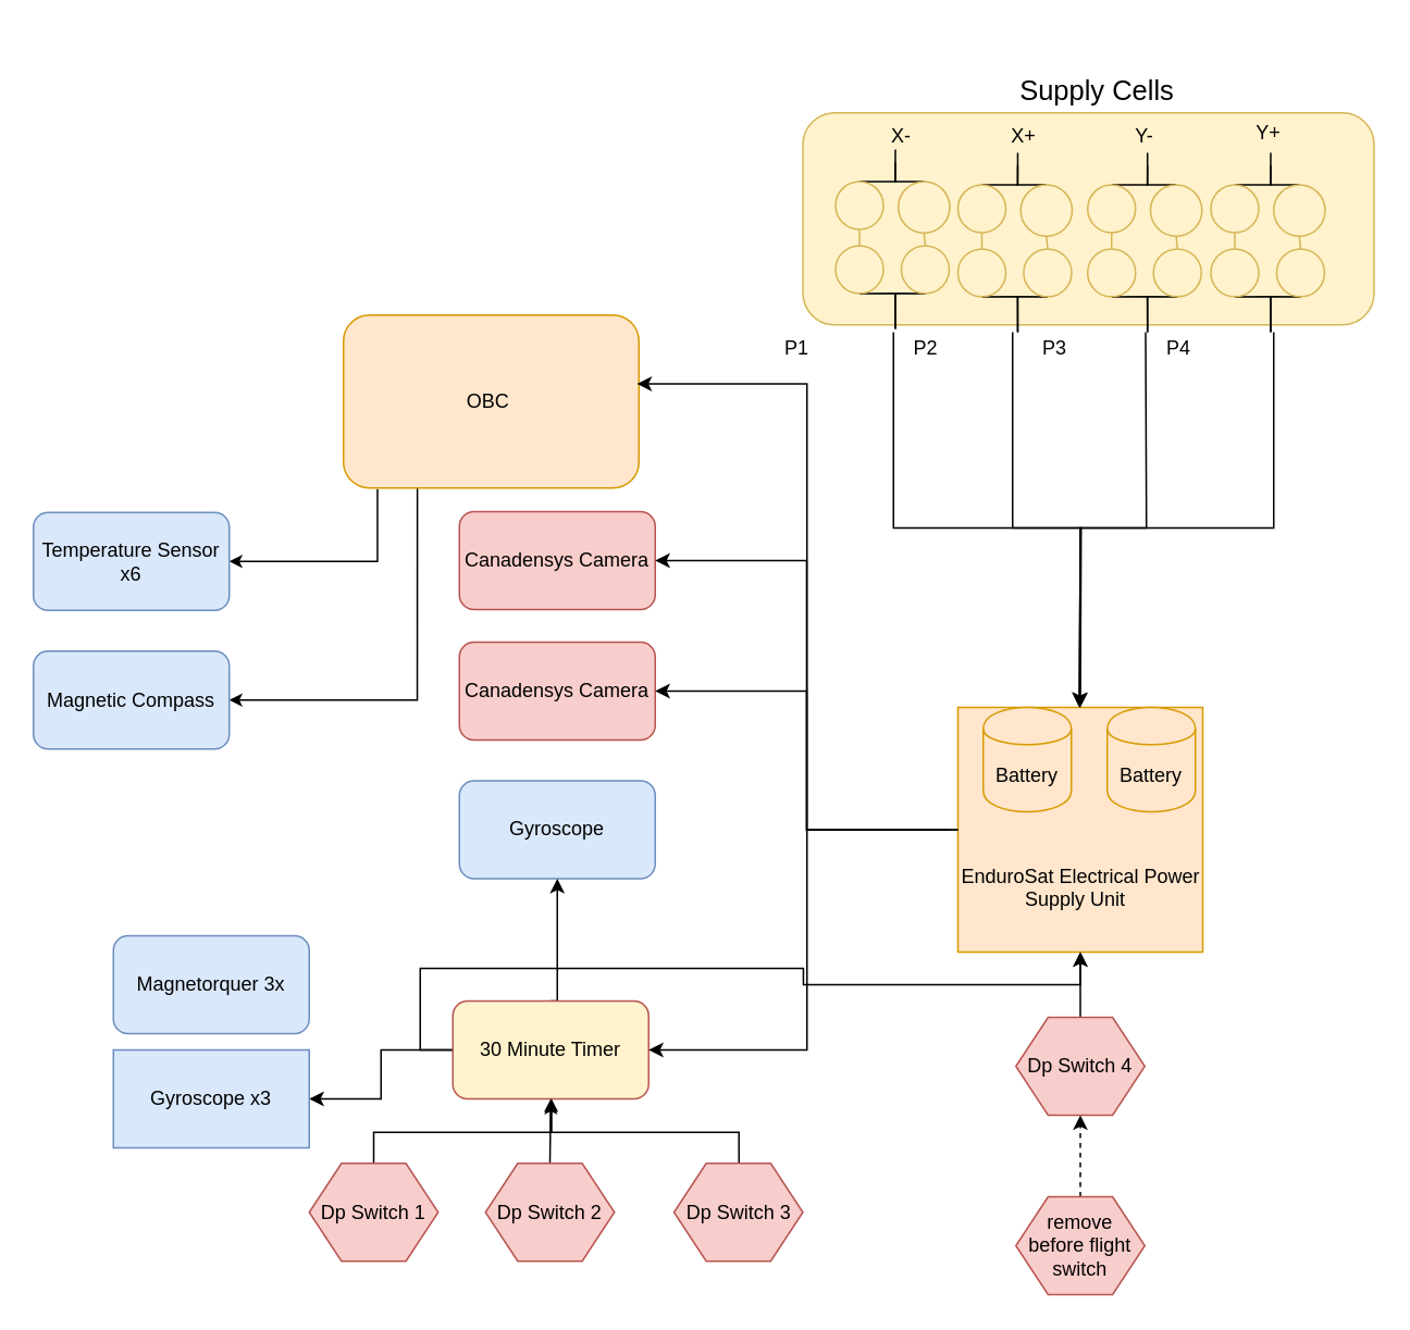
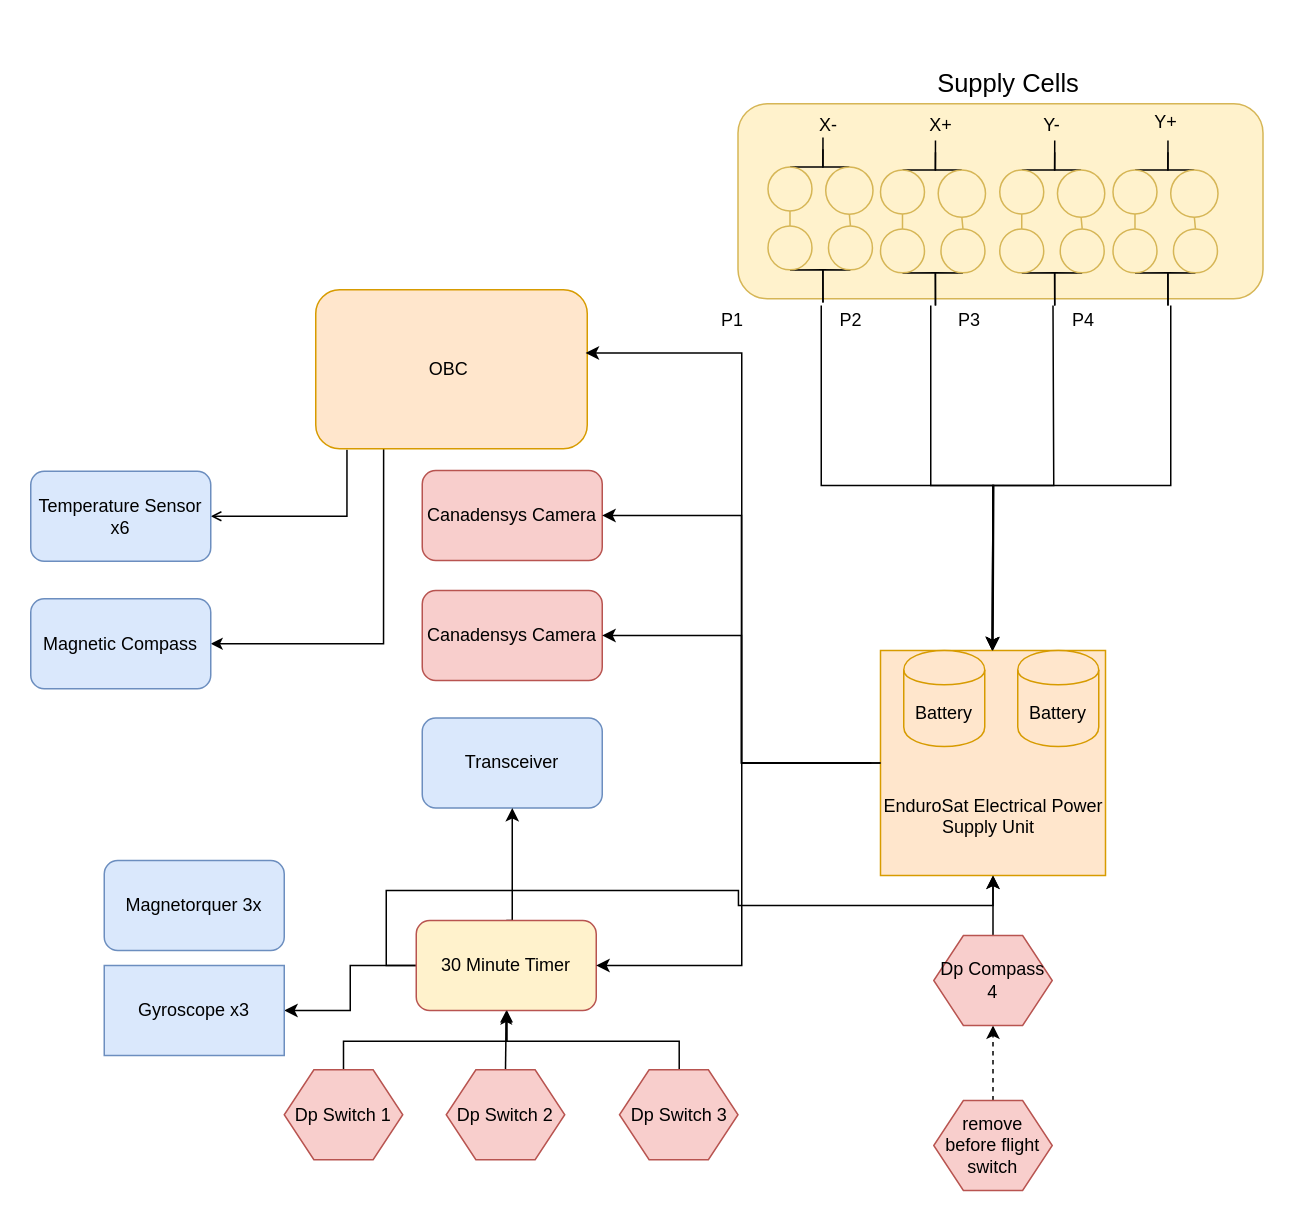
- <mxCell id="2" style="edgeStyle=orthogonalEdgeStyle;rounded=0;orthogonalLoop=1;jettySize=auto;html=1;exitX=0.115;exitY=1.007;exitDx=0;exitDy=0;entryX=1;entryY=0.5;entryDx=0;entryDy=0;startArrow=none;startFill=0;endArrow=classic;endFill=1;endSize=5;targetPerimeterSpacing=0;exitPerimeter=0;" parent="1" source="4" target="24" edge="1"><mxGeometry relative="1" as="geometry"><Array as="points"><mxPoint x="230" y="299" /><mxPoint x="230" y="344" /></Array></mxGeometry></mxCell>
+ <mxCell id="2" style="edgeStyle=orthogonalEdgeStyle;rounded=0;orthogonalLoop=1;jettySize=auto;html=1;exitX=0.115;exitY=1.007;exitDx=0;exitDy=0;entryX=1;entryY=0.5;entryDx=0;entryDy=0;startArrow=none;startFill=0;endArrow=open;endFill=1;endSize=5;targetPerimeterSpacing=0;exitPerimeter=0;" parent="1" source="4" target="24" edge="1"><mxGeometry relative="1" as="geometry"><Array as="points"><mxPoint x="230" y="299" /><mxPoint x="230" y="344" /></Array></mxGeometry></mxCell>
- <mxCell id="5" value="Gyroscope" style="rounded=1;whiteSpace=wrap;html=1;fillColor=#dae8fc;strokeColor=#6c8ebf;" parent="1" vertex="1"><mxGeometry x="281" y="478" width="120" height="60" as="geometry" /></mxCell>
+ <mxCell id="5" value="Transceiver" style="rounded=1;whiteSpace=wrap;html=1;fillColor=#dae8fc;strokeColor=#6c8ebf;" parent="1" vertex="1"><mxGeometry x="281" y="478" width="120" height="60" as="geometry" /></mxCell>
- <mxCell id="31" value="Dp Switch 4" style="shape=hexagon;perimeter=hexagonPerimeter2;whiteSpace=wrap;html=1;fillColor=#f8cecc;strokeColor=#b85450;" vertex="1" parent="1"><mxGeometry x="622" y="623" width="79" height="60" as="geometry" /></mxCell>
+ <mxCell id="31" value="Dp Compass 4" style="shape=hexagon;perimeter=hexagonPerimeter2;whiteSpace=wrap;html=1;fillColor=#f8cecc;strokeColor=#b85450;" vertex="1" parent="1"><mxGeometry x="622" y="623" width="79" height="60" as="geometry" /></mxCell>
